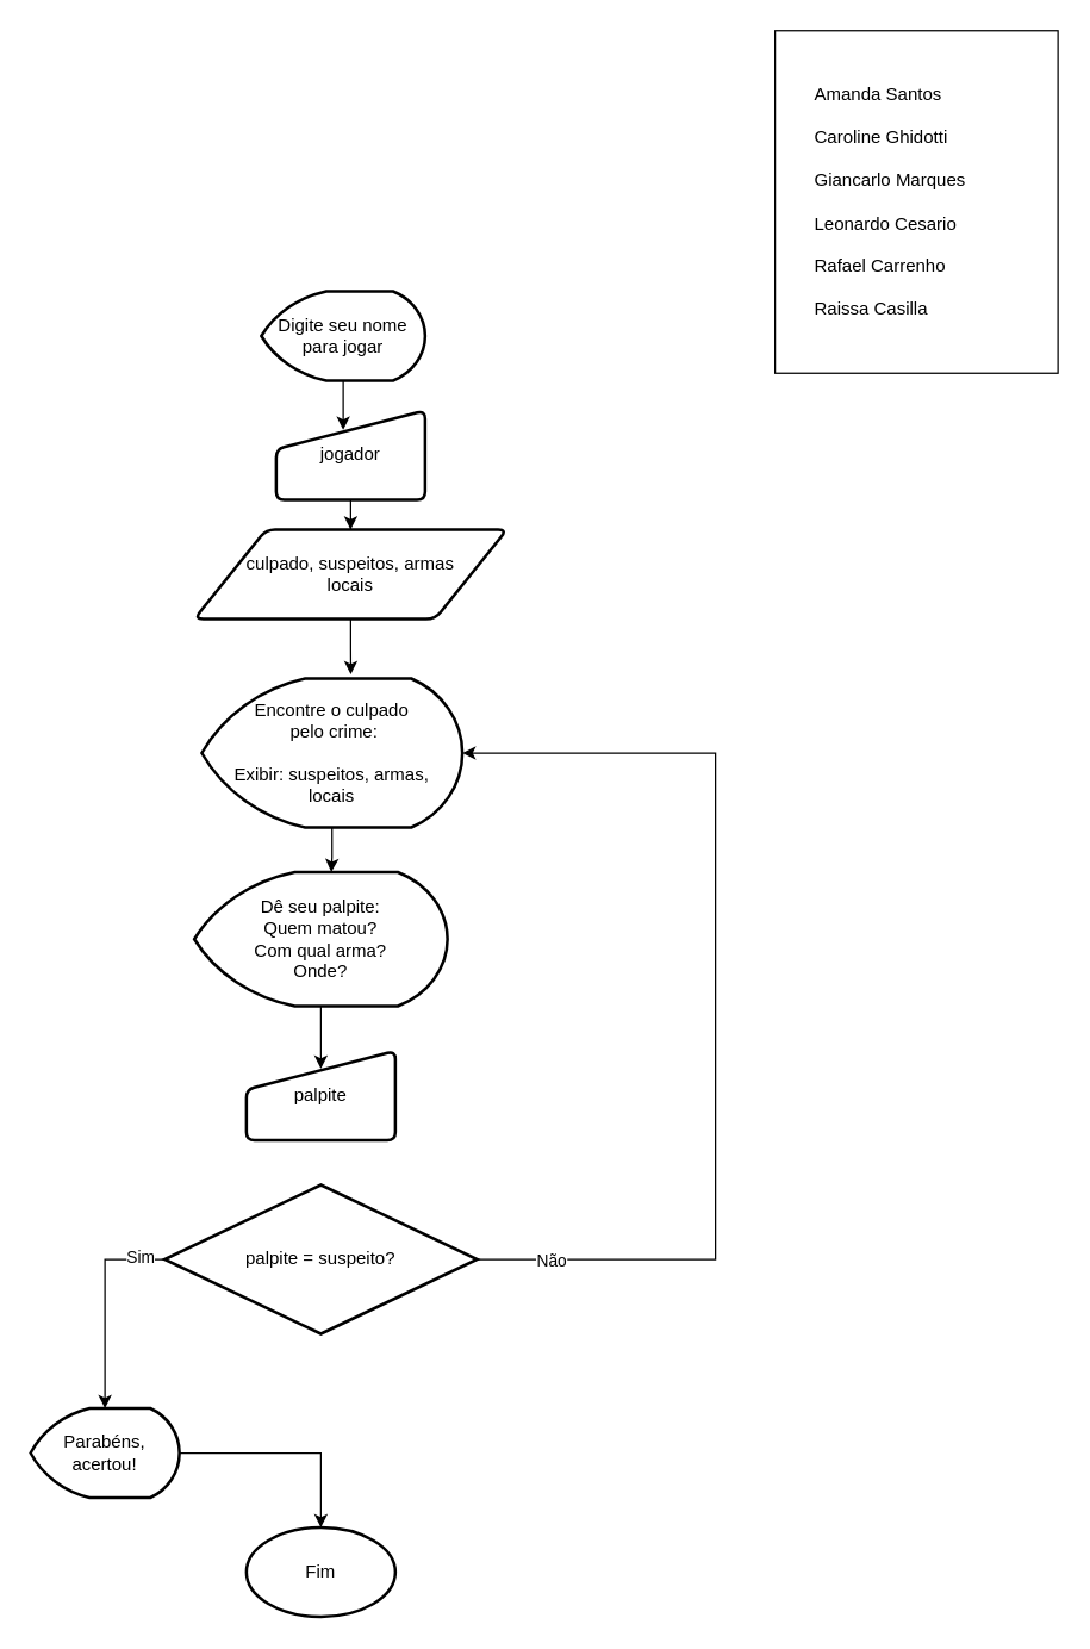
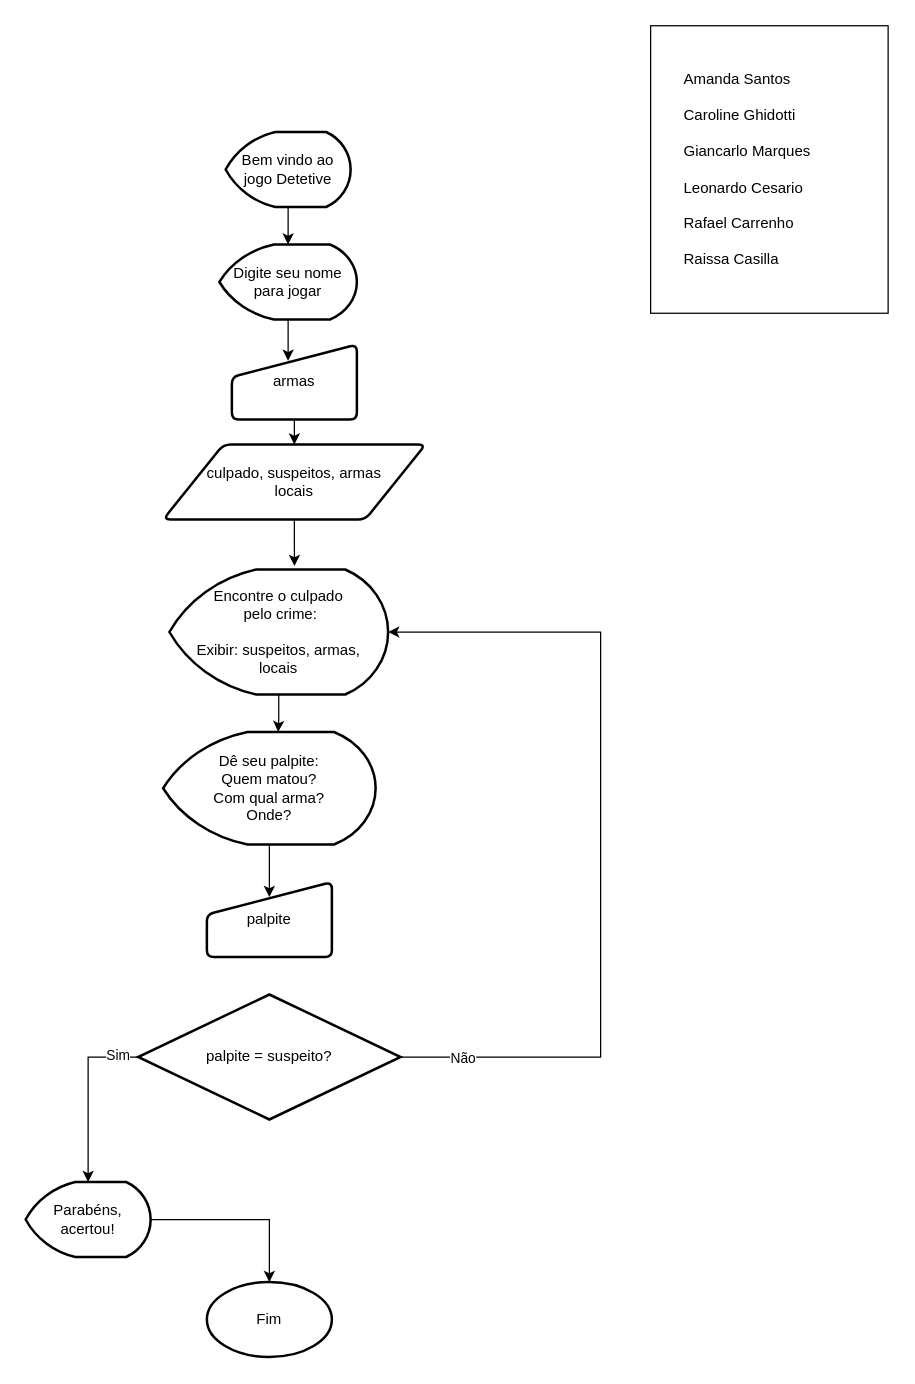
+ <mxCell id="22" value="Bem vindo ao jogo Detetive" style="strokeWidth=2;html=1;shape=mxgraph.flowchart.display;whiteSpace=wrap;" parent="1" vertex="1"><mxGeometry x="180" y="105" width="100" height="60" as="geometry" /></mxCell>
+ <mxCell id="21" style="edgeStyle=orthogonalEdgeStyle;rounded=0;orthogonalLoop=1;jettySize=auto;html=1;entryX=0.5;entryY=0;entryDx=0;entryDy=0;entryPerimeter=0;" parent="1" source="22" target="4" edge="1"><mxGeometry relative="1" as="geometry" /></mxCell>
- <mxCell id="6" value="jogador" style="html=1;strokeWidth=2;shape=manualInput;whiteSpace=wrap;rounded=1;size=26;arcSize=11;" parent="1" vertex="1"><mxGeometry x="185" y="275" width="100" height="60" as="geometry" /></mxCell>
+ <mxCell id="6" value="armas" style="html=1;strokeWidth=2;shape=manualInput;whiteSpace=wrap;rounded=1;size=26;arcSize=11;" parent="1" vertex="1"><mxGeometry x="185" y="275" width="100" height="60" as="geometry" /></mxCell>
